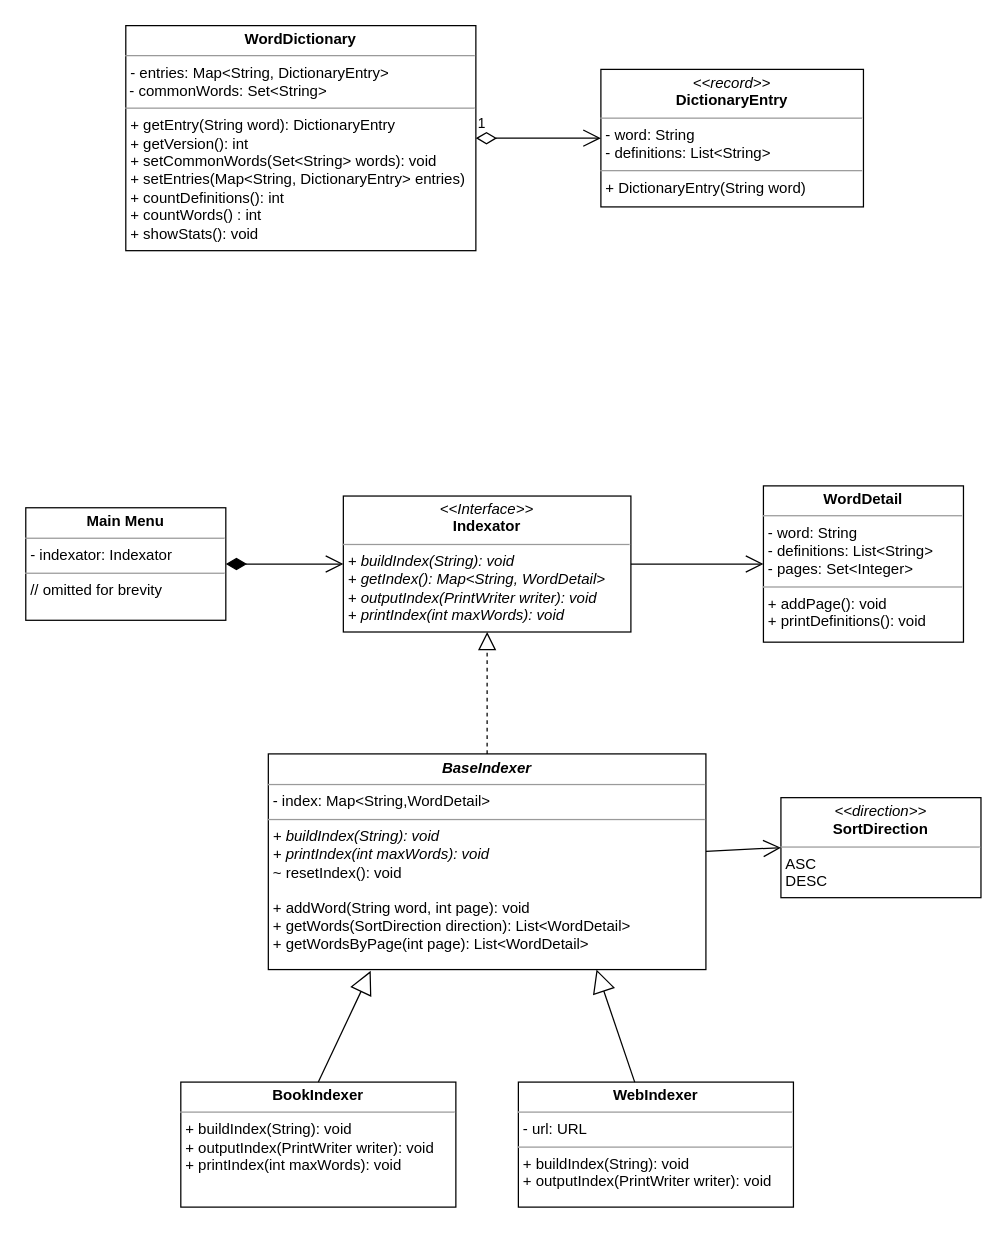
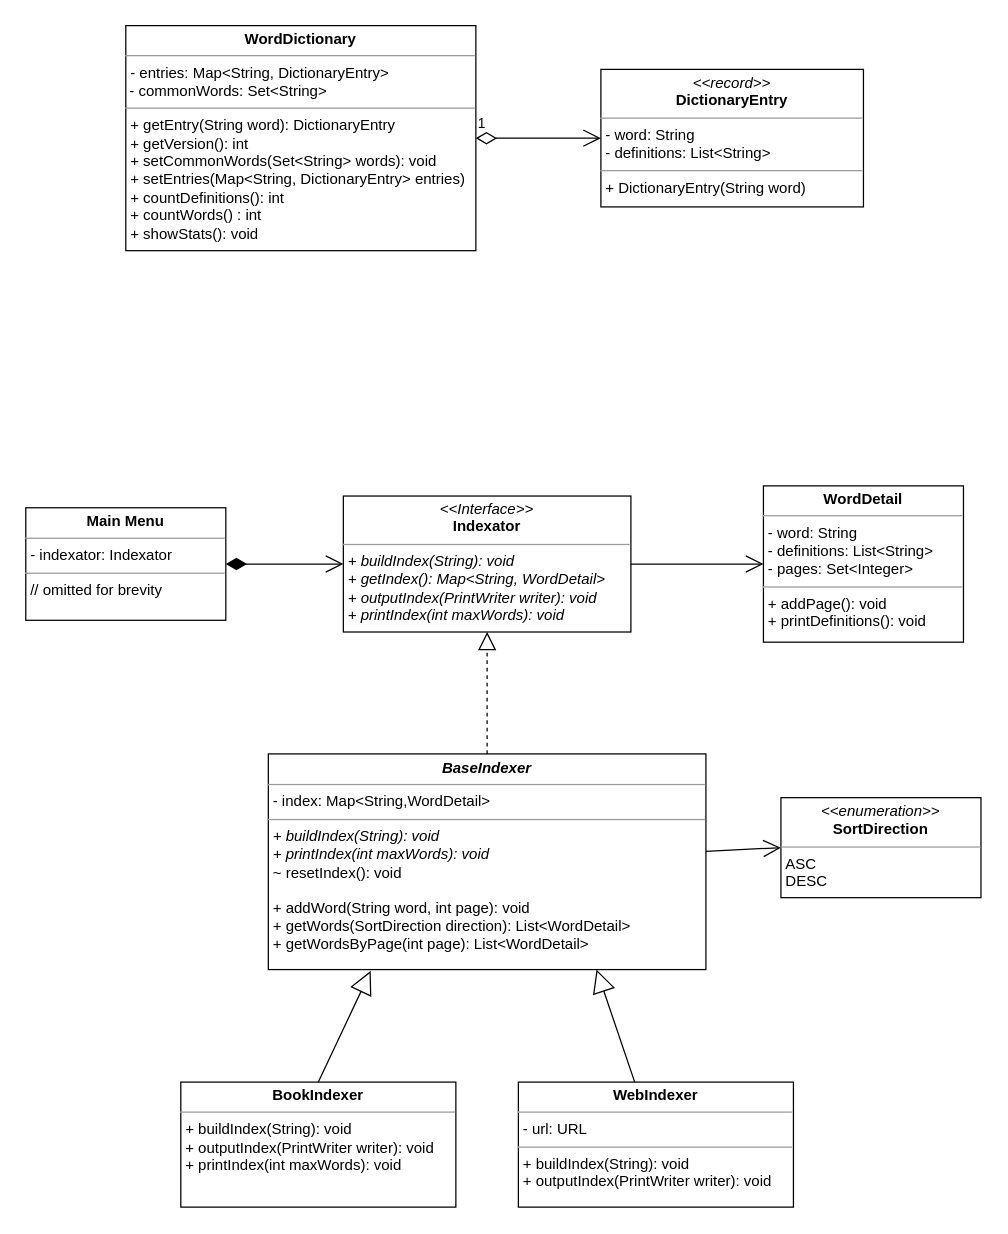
- <mxCell id="3" value="&lt;p style=&quot;margin:0px;margin-top:4px;text-align:center;&quot;&gt;&lt;i&gt;&amp;lt;&amp;lt;direction&amp;gt;&amp;gt;&lt;/i&gt;&lt;br&gt;&lt;b&gt;SortDirection&lt;/b&gt;&lt;/p&gt;&lt;hr size=&quot;1&quot;&gt;&lt;p style=&quot;margin:0px;margin-left:4px;&quot;&gt;ASC&lt;/p&gt;&lt;p style=&quot;margin:0px;margin-left:4px;&quot;&gt;DESC&lt;/p&gt;" style="verticalAlign=top;align=left;overflow=fill;fontSize=12;fontFamily=Helvetica;html=1;" parent="1" vertex="1"><mxGeometry x="624" y="637.5" width="160" height="80" as="geometry" /></mxCell>
+ <mxCell id="3" value="&lt;p style=&quot;margin:0px;margin-top:4px;text-align:center;&quot;&gt;&lt;i&gt;&amp;lt;&amp;lt;enumeration&amp;gt;&amp;gt;&lt;/i&gt;&lt;br&gt;&lt;b&gt;SortDirection&lt;/b&gt;&lt;/p&gt;&lt;hr size=&quot;1&quot;&gt;&lt;p style=&quot;margin:0px;margin-left:4px;&quot;&gt;ASC&lt;/p&gt;&lt;p style=&quot;margin:0px;margin-left:4px;&quot;&gt;DESC&lt;/p&gt;" style="verticalAlign=top;align=left;overflow=fill;fontSize=12;fontFamily=Helvetica;html=1;" parent="1" vertex="1"><mxGeometry x="624" y="637.5" width="160" height="80" as="geometry" /></mxCell>
